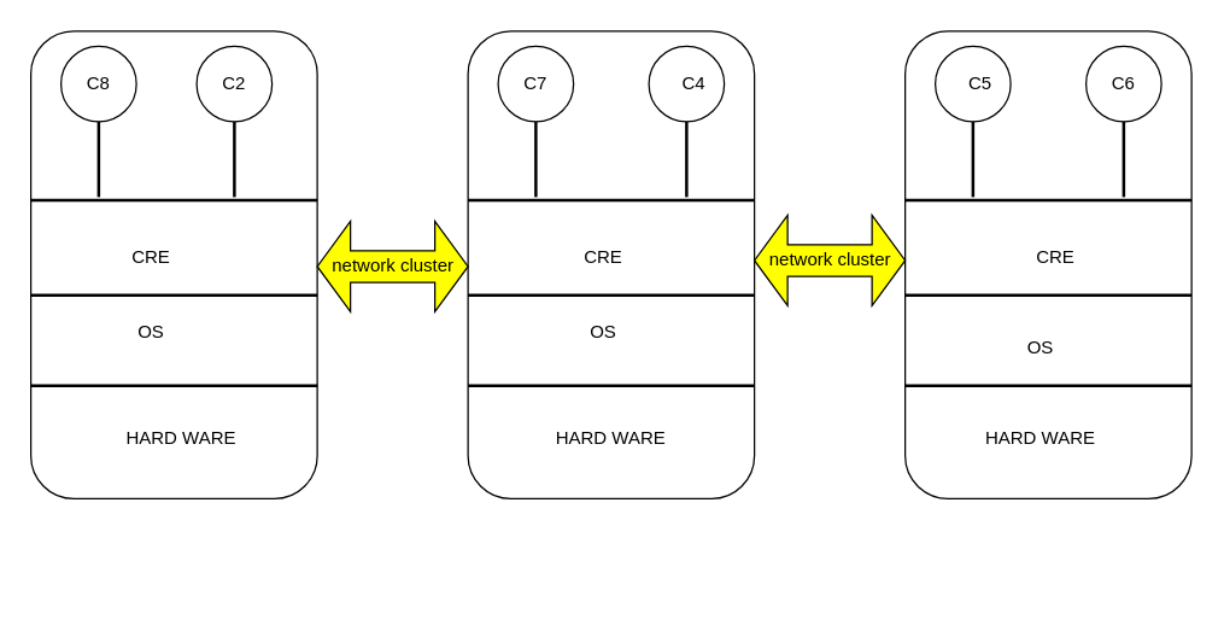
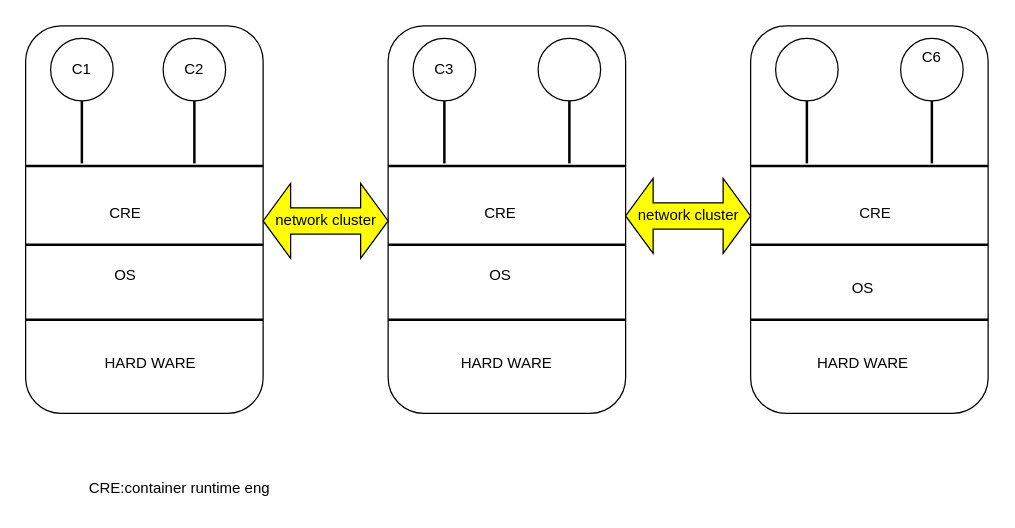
- <mxCell id="35" value="C8" style="text;html=1;strokeColor=none;fillColor=none;align=center;verticalAlign=middle;whiteSpace=wrap;rounded=0;" vertex="1" parent="1"><mxGeometry x="45" y="45" width="40" height="20" as="geometry" /></mxCell>
+ <mxCell id="35" value="C1" style="text;html=1;strokeColor=none;fillColor=none;align=center;verticalAlign=middle;whiteSpace=wrap;rounded=0;" vertex="1" parent="1"><mxGeometry x="45" y="45" width="40" height="20" as="geometry" /></mxCell>
- <mxCell id="37" value="C7" style="text;html=1;strokeColor=none;fillColor=none;align=center;verticalAlign=middle;whiteSpace=wrap;rounded=0;" vertex="1" parent="1"><mxGeometry x="335" y="45" width="40" height="20" as="geometry" /></mxCell>
+ <mxCell id="37" value="C3" style="text;html=1;strokeColor=none;fillColor=none;align=center;verticalAlign=middle;whiteSpace=wrap;rounded=0;" vertex="1" parent="1"><mxGeometry x="335" y="45" width="40" height="20" as="geometry" /></mxCell>
- <mxCell id="38" value="C4" style="text;html=1;strokeColor=none;fillColor=none;align=center;verticalAlign=middle;whiteSpace=wrap;rounded=0;" vertex="1" parent="1"><mxGeometry x="440" y="45" width="40" height="20" as="geometry" /></mxCell>
- <mxCell id="39" value="C5" style="text;html=1;strokeColor=none;fillColor=none;align=center;verticalAlign=middle;whiteSpace=wrap;rounded=0;" vertex="1" parent="1"><mxGeometry x="630" y="45" width="40" height="20" as="geometry" /></mxCell>
- <mxCell id="40" value="C6" style="text;html=1;strokeColor=none;fillColor=none;align=center;verticalAlign=middle;whiteSpace=wrap;rounded=0;" vertex="1" parent="1"><mxGeometry x="725" y="45" width="40" height="20" as="geometry" /></mxCell>
+ <mxCell id="40" value="C6" style="text;html=1;strokeColor=none;fillColor=none;align=center;verticalAlign=middle;whiteSpace=wrap;rounded=0;" vertex="1" parent="1"><mxGeometry x="725" y="35" width="40" height="20" as="geometry" /></mxCell>
+ <mxCell id="43" value="CRE:container runtime eng&amp;nbsp;" style="text;html=1;strokeColor=none;fillColor=none;align=center;verticalAlign=middle;whiteSpace=wrap;rounded=0;" vertex="1" parent="1"><mxGeometry x="60" y="380" width="170" height="20" as="geometry" /></mxCell>
